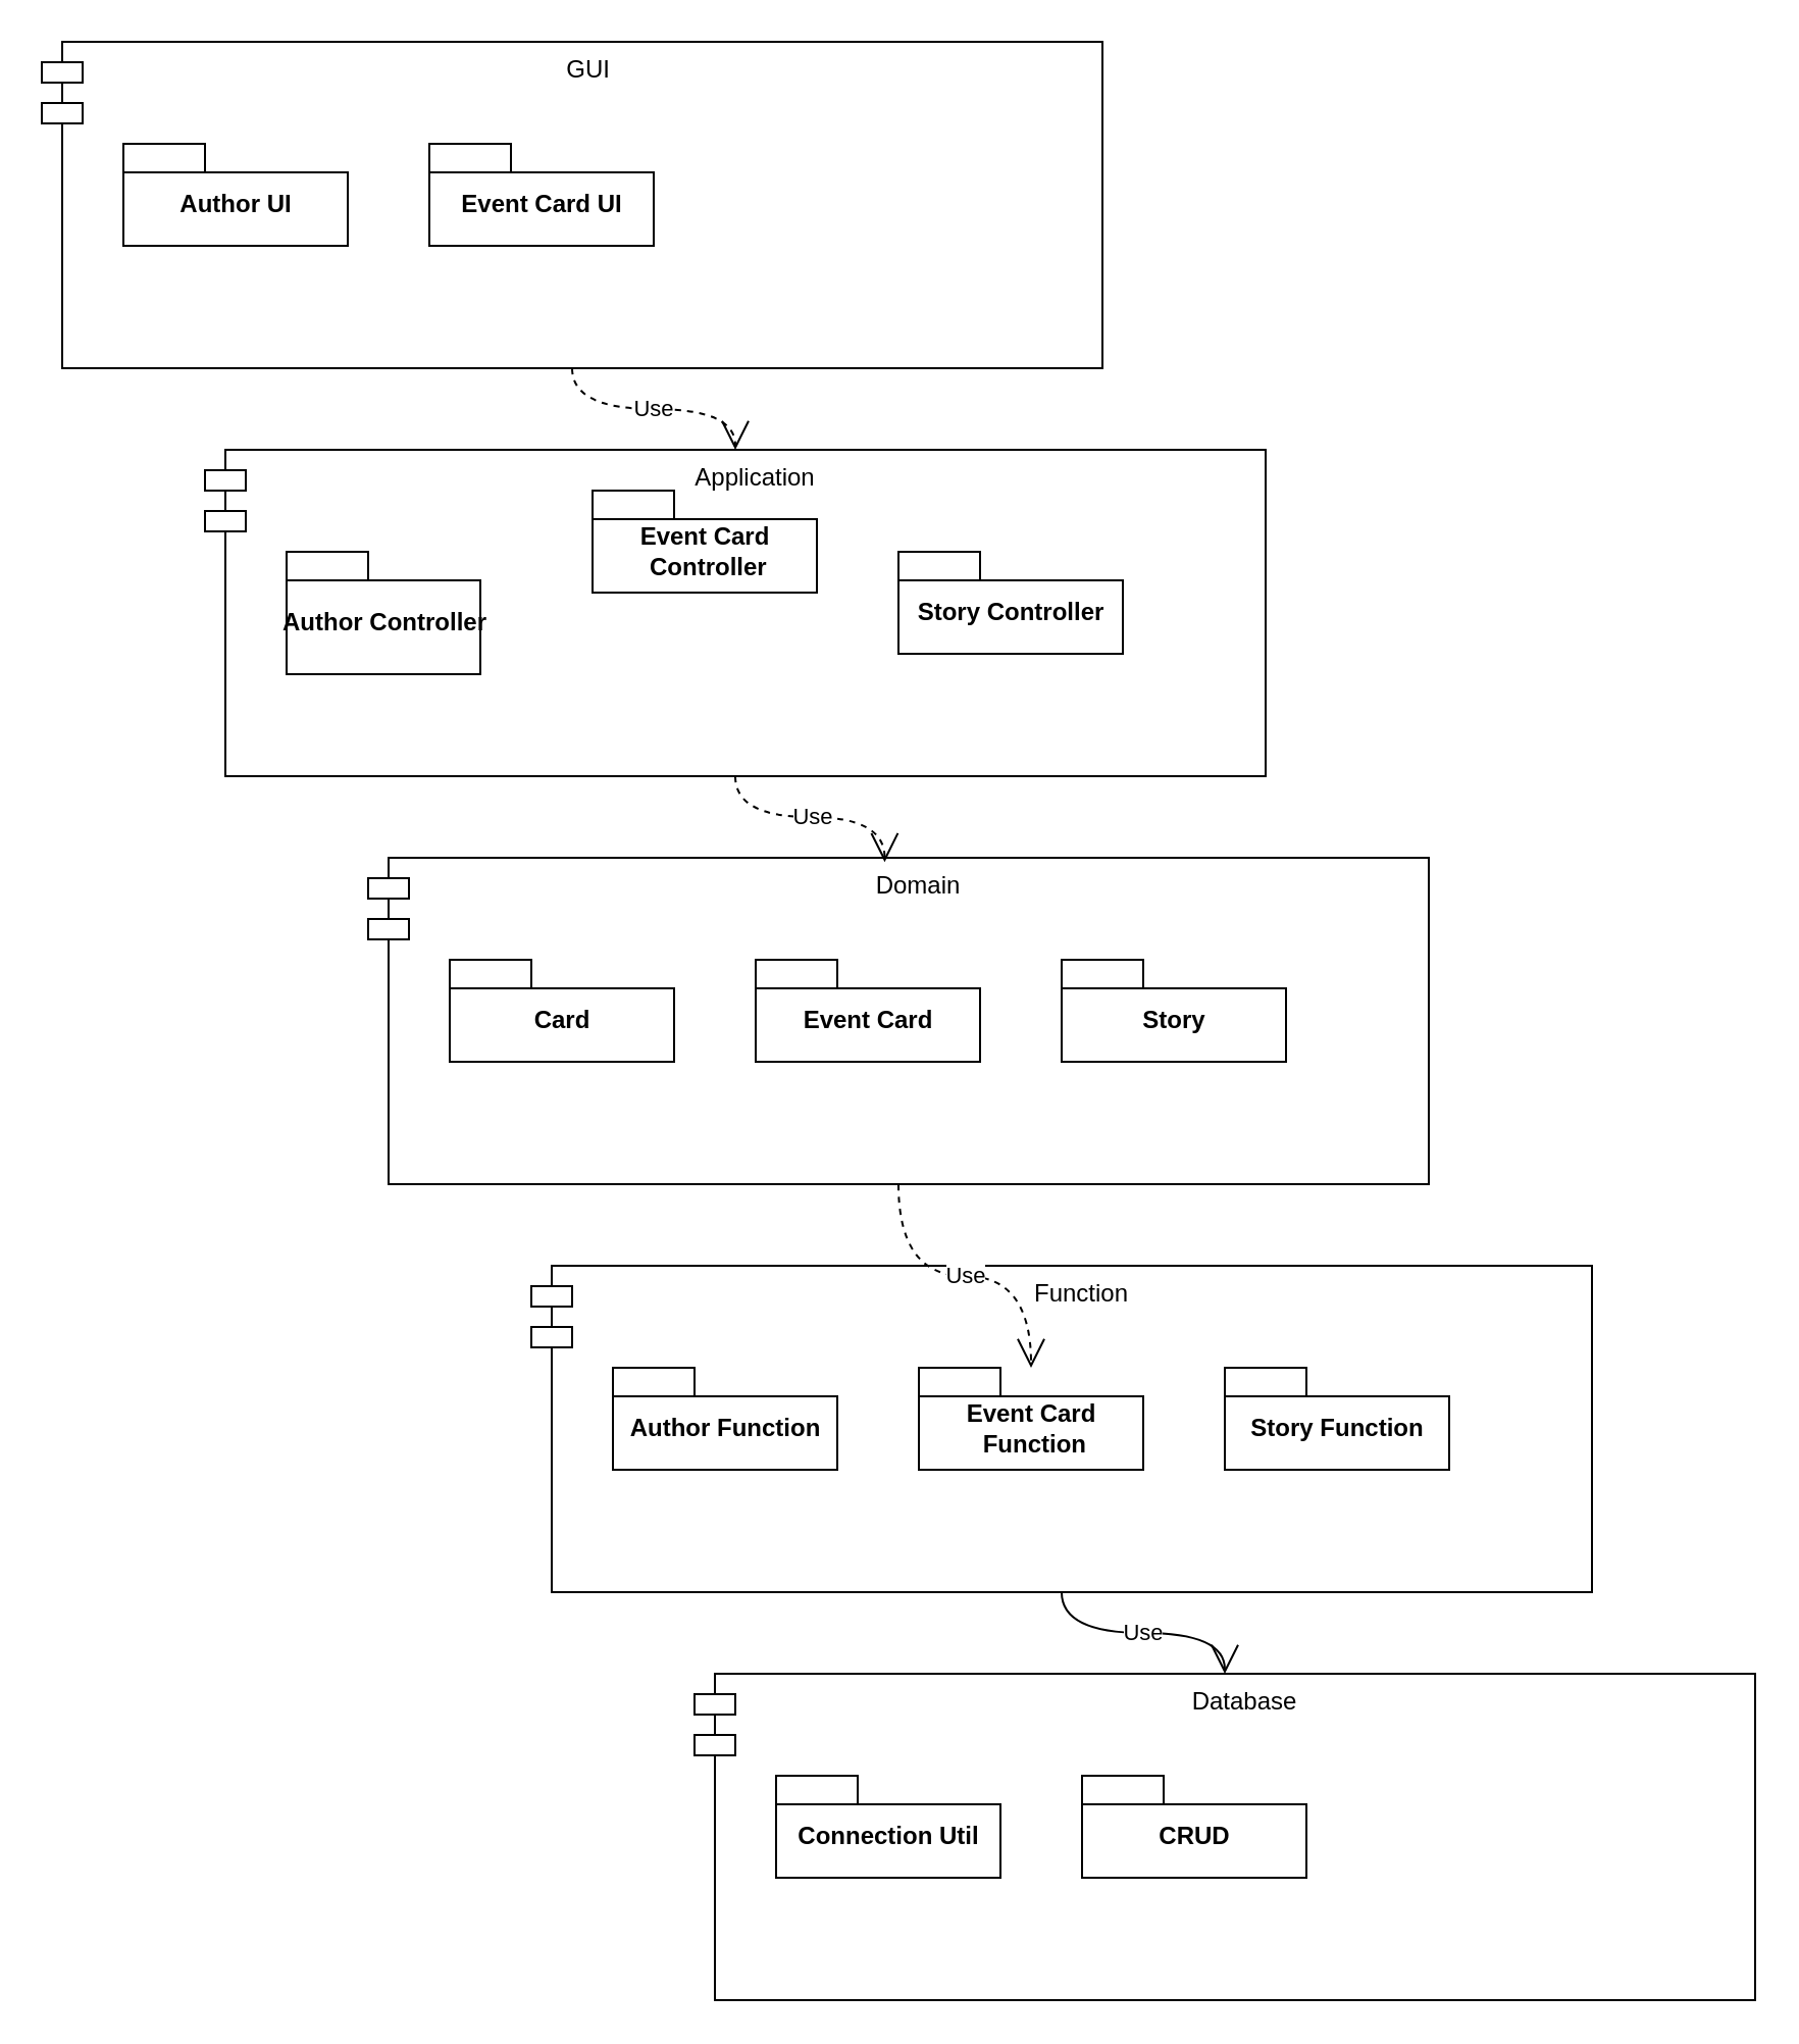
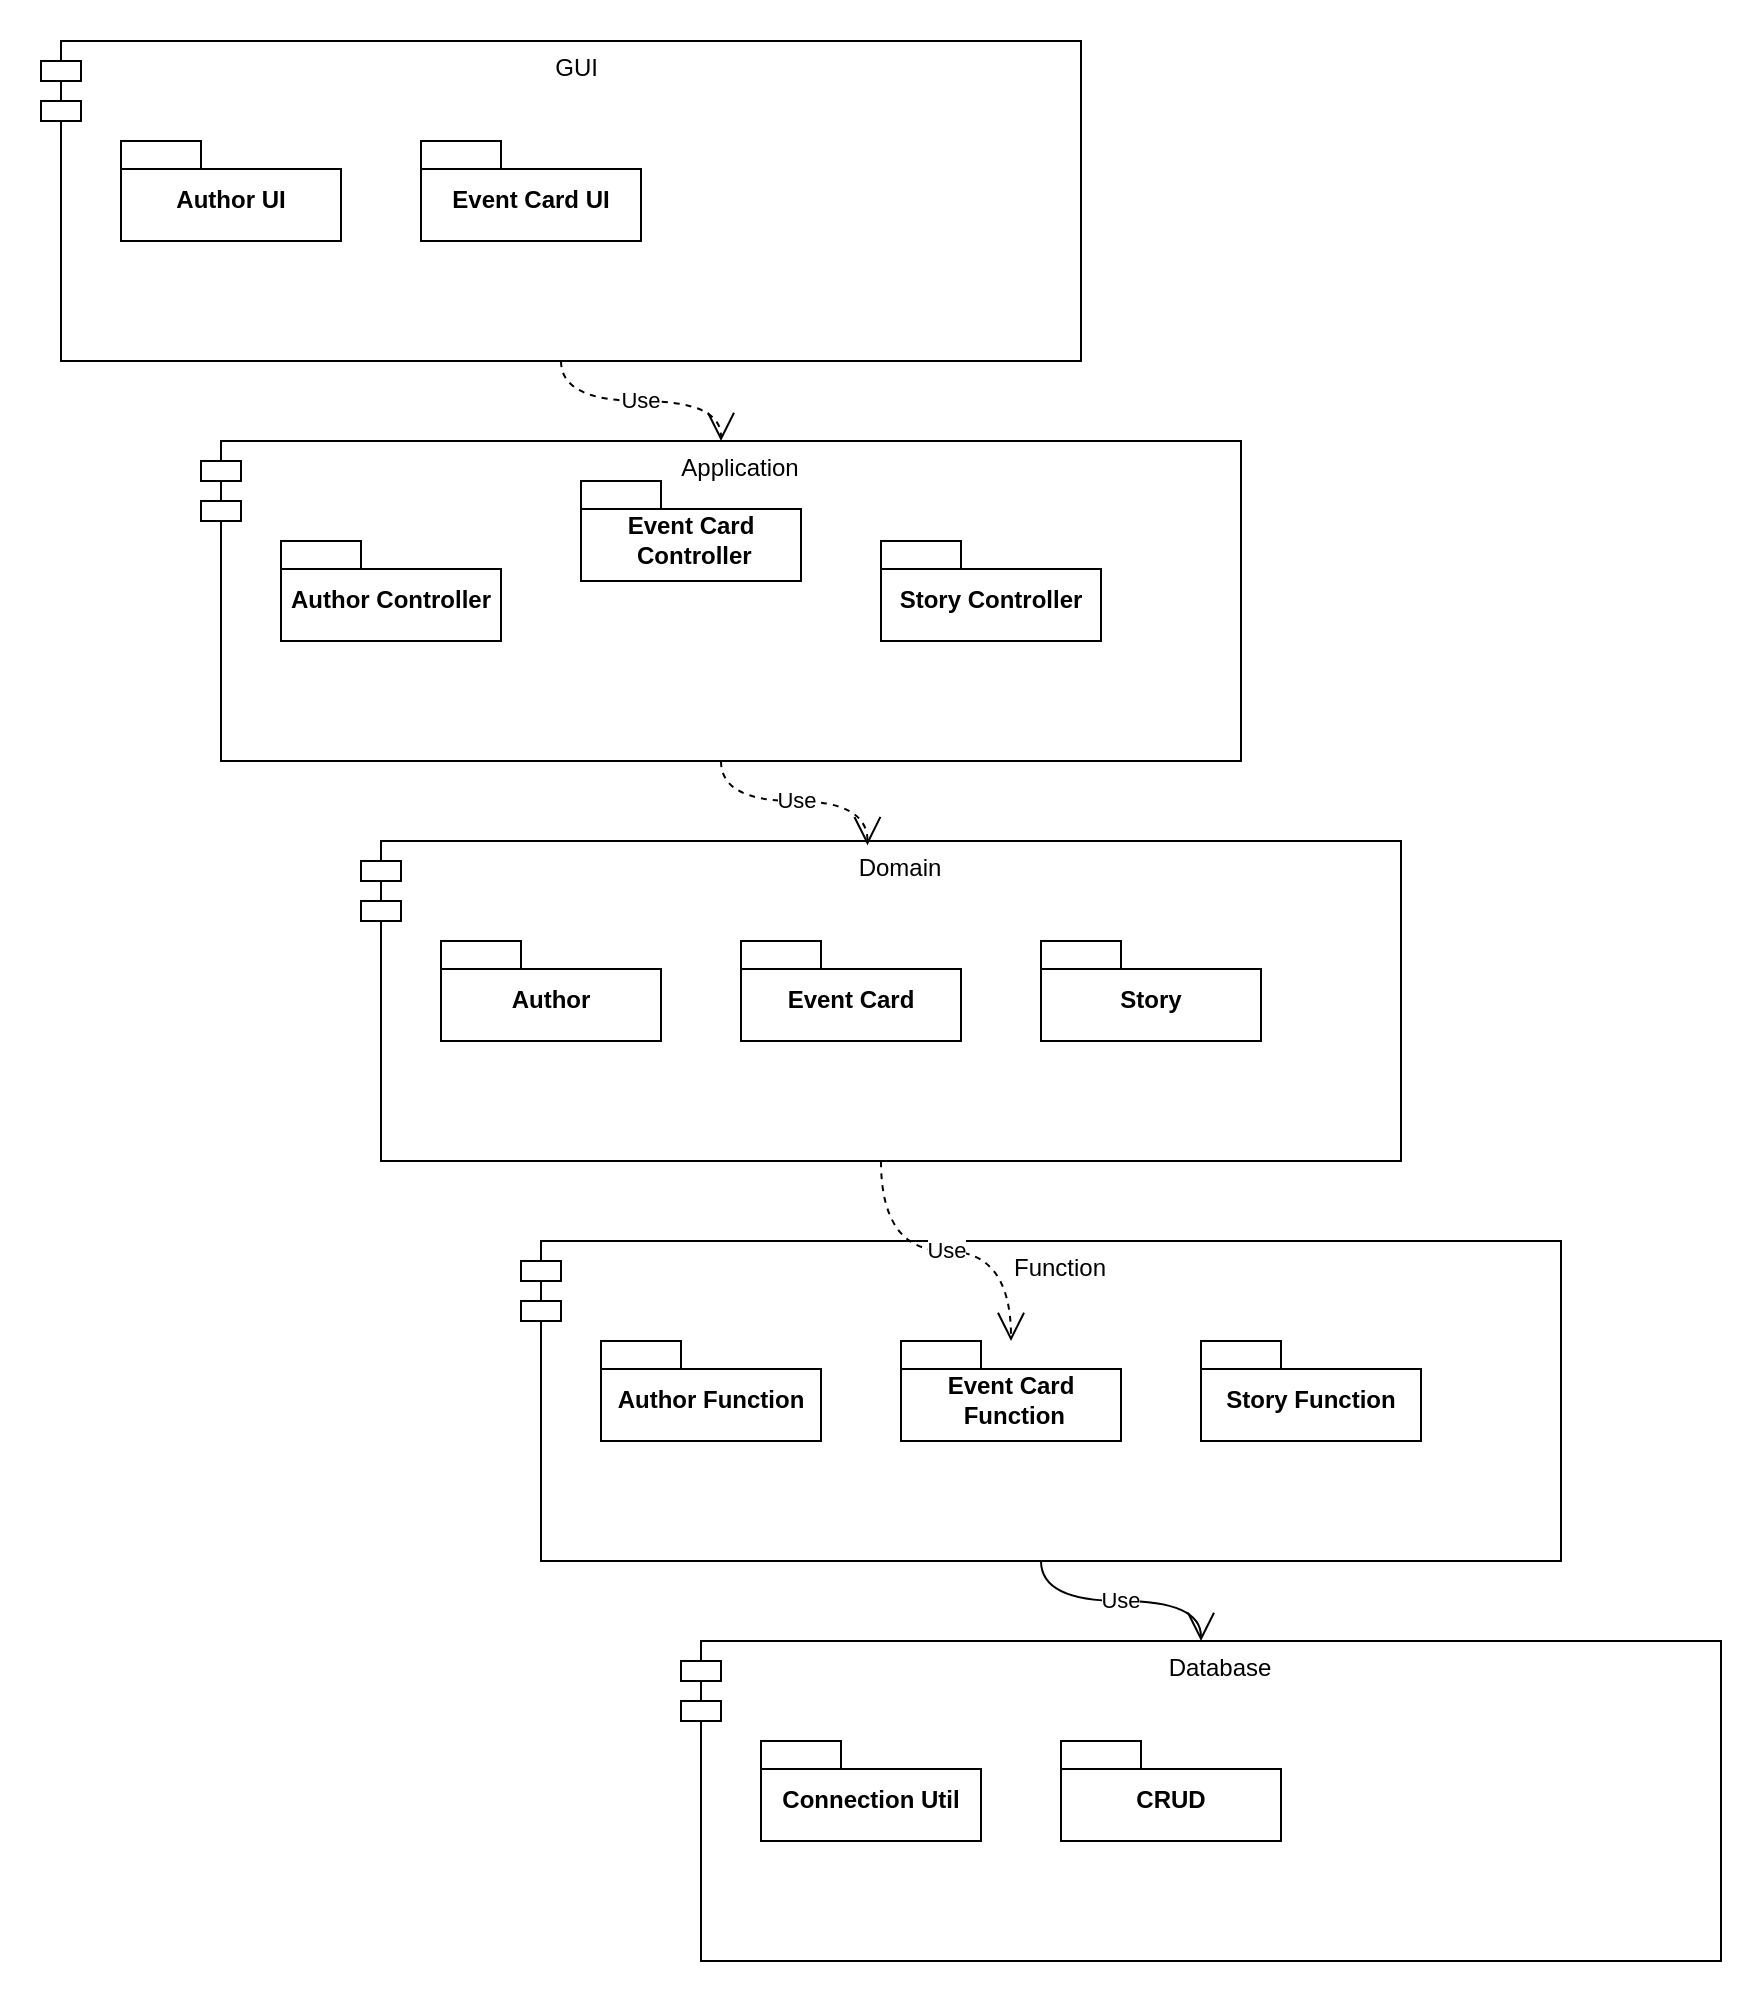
- <mxCell id="6" value="Author Controller" style="shape=folder;fontStyle=1;spacingTop=10;tabWidth=40;tabHeight=14;tabPosition=left;html=1;" vertex="1" parent="1"><mxGeometry x="140" y="270" width="95" height="60" as="geometry" /></mxCell>
+ <mxCell id="6" value="Author Controller" style="shape=folder;fontStyle=1;spacingTop=10;tabWidth=40;tabHeight=14;tabPosition=left;html=1;" vertex="1" parent="1"><mxGeometry x="140" y="270" width="110" height="50" as="geometry" /></mxCell>
- <mxCell id="10" value="Card" style="shape=folder;fontStyle=1;spacingTop=10;tabWidth=40;tabHeight=14;tabPosition=left;html=1;" vertex="1" parent="1"><mxGeometry x="220" y="470" width="110" height="50" as="geometry" /></mxCell>
+ <mxCell id="10" value="Author" style="shape=folder;fontStyle=1;spacingTop=10;tabWidth=40;tabHeight=14;tabPosition=left;html=1;" vertex="1" parent="1"><mxGeometry x="220" y="470" width="110" height="50" as="geometry" /></mxCell>
